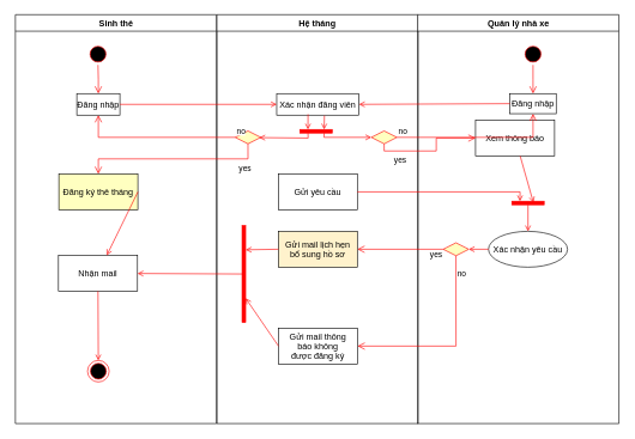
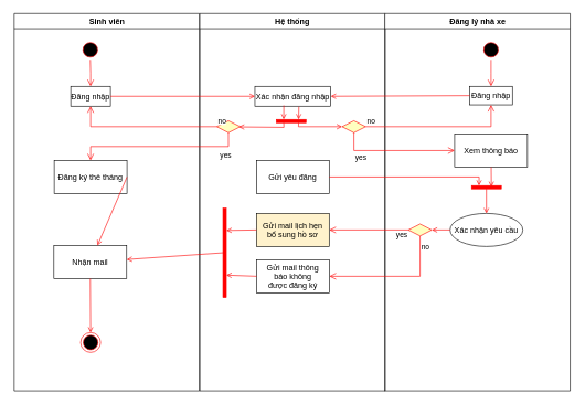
- <mxCell id="2" value="Sinh thẻ" style="swimlane;whiteSpace=wrap" parent="1" vertex="1"><mxGeometry x="20.5" y="20" width="280" height="570" as="geometry" /></mxCell>
+ <mxCell id="2" value="Sinh viên" style="swimlane;whiteSpace=wrap" parent="1" vertex="1"><mxGeometry x="20.5" y="20" width="280" height="570" as="geometry" /></mxCell>
- <mxCell id="9" value="Hệ tháng" style="swimlane;whiteSpace=wrap" parent="1" vertex="1"><mxGeometry x="301" y="20" width="280" height="570" as="geometry" /></mxCell>
+ <mxCell id="9" value="Hệ thống" style="swimlane;whiteSpace=wrap" parent="1" vertex="1"><mxGeometry x="301" y="20" width="280" height="570" as="geometry" /></mxCell>
- <mxCell id="24" value="Quản lý nhà xe" style="swimlane;whiteSpace=wrap" parent="1" vertex="1"><mxGeometry x="580.5" y="20" width="280" height="570" as="geometry" /></mxCell>
+ <mxCell id="24" value="Đăng lý nhà xe" style="swimlane;whiteSpace=wrap" parent="1" vertex="1"><mxGeometry x="580.5" y="20" width="280" height="570" as="geometry" /></mxCell>
- <mxCell id="10" value="Xác nhận đăng viên" style="" parent="9" vertex="1"><mxGeometry x="83.25" y="110" width="114.5" height="30" as="geometry" /></mxCell>
+ <mxCell id="10" value="Xác nhận đăng nhập" style="" parent="9" vertex="1"><mxGeometry x="83.25" y="110" width="114.5" height="30" as="geometry" /></mxCell>
- <mxCell id="25" value="Xem thông báo" style="" parent="24" vertex="1"><mxGeometry x="80.5" y="147" width="110" height="50" as="geometry" /></mxCell>
+ <mxCell id="25" value="Xem thông báo" style="" parent="24" vertex="1"><mxGeometry x="105.5" y="182" width="110" height="50" as="geometry" /></mxCell>
- <mxCell id="12" value="Đăng ký thẻ tháng" style="fillColor=#ffffc0;" parent="9" vertex="1"><mxGeometry x="-220" y="222" width="110" height="50" as="geometry" /></mxCell>
+ <mxCell id="12" value="Đăng ký thẻ tháng" style="" parent="9" vertex="1"><mxGeometry x="-220" y="222" width="110" height="50" as="geometry" /></mxCell>
- <mxCell id="14" value="Gửi yêu cầu" style="" parent="9" vertex="1"><mxGeometry x="85.5" y="222" width="110" height="50" as="geometry" /></mxCell>
+ <mxCell id="14" value="Gửi yêu đăng" style="" parent="9" vertex="1"><mxGeometry x="85.5" y="222" width="110" height="50" as="geometry" /></mxCell>
- <mxCell id="6" value="Nhận mail" style="" parent="2" vertex="1"><mxGeometry x="60" y="335.5" width="110" height="50" as="geometry" /></mxCell>
+ <mxCell id="6" value="Nhận mail" style="" parent="2" vertex="1"><mxGeometry x="60" y="350.5" width="110" height="50" as="geometry" /></mxCell>
- <mxCell id="23" value="Gửi mail thông&#10;báo không&#10;được đăng ký" style="" vertex="1" parent="9"><mxGeometry x="85.75" y="437" width="110" height="50" as="geometry" /></mxCell>
+ <mxCell id="23" value="Gửi mail thông&#10;báo không&#10;được đăng ký" style="" vertex="1" parent="9"><mxGeometry x="85.75" y="372" width="110" height="50" as="geometry" /></mxCell>
